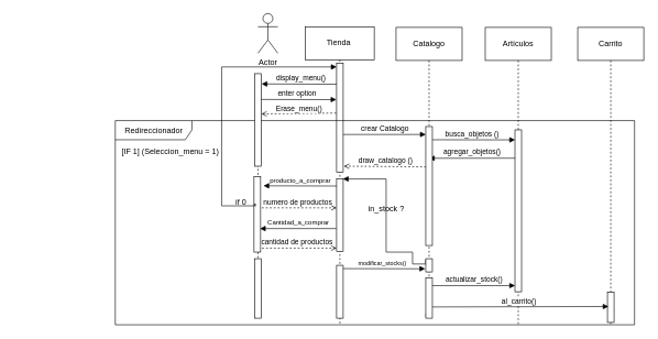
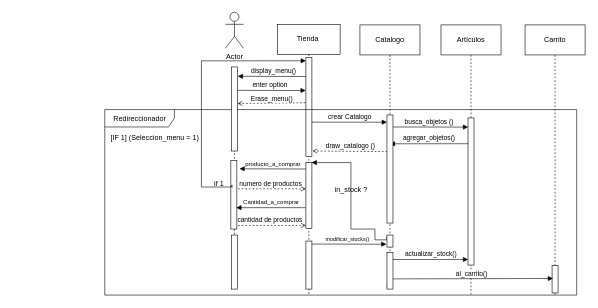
- <mxCell id="2" value="Actor" style="shape=umlActor;verticalLabelPosition=bottom;verticalAlign=top;html=1;" parent="1" vertex="1"><mxGeometry x="390" y="20" width="30" height="60" as="geometry" /></mxCell>
+ <mxCell id="2" value="Actor" style="shape=umlActor;verticalLabelPosition=bottom;verticalAlign=top;html=1;" parent="1" vertex="1"><mxGeometry x="375" y="20" width="30" height="60" as="geometry" /></mxCell>
- <mxCell id="34" value="if 0" style="text;html=1;align=center;verticalAlign=middle;resizable=0;points=[];autosize=1;strokeColor=none;fillColor=none;" parent="1" vertex="1"><mxGeometry x="344" y="291" width="40" height="30" as="geometry" /></mxCell>
+ <mxCell id="34" value="if 1" style="text;html=1;align=center;verticalAlign=middle;resizable=0;points=[];autosize=1;strokeColor=none;fillColor=none;" parent="1" vertex="1"><mxGeometry x="344" y="291" width="40" height="30" as="geometry" /></mxCell>
